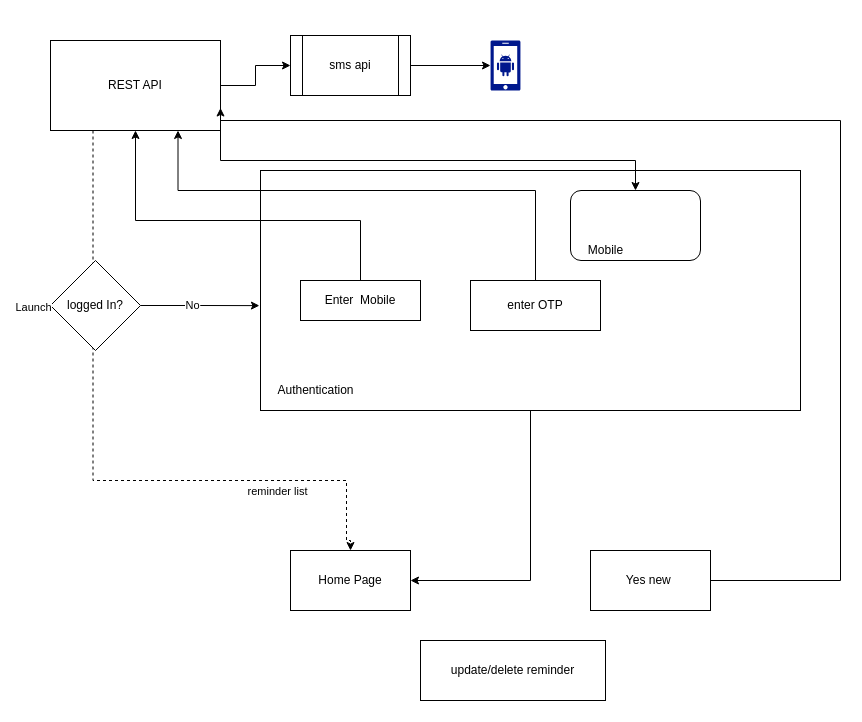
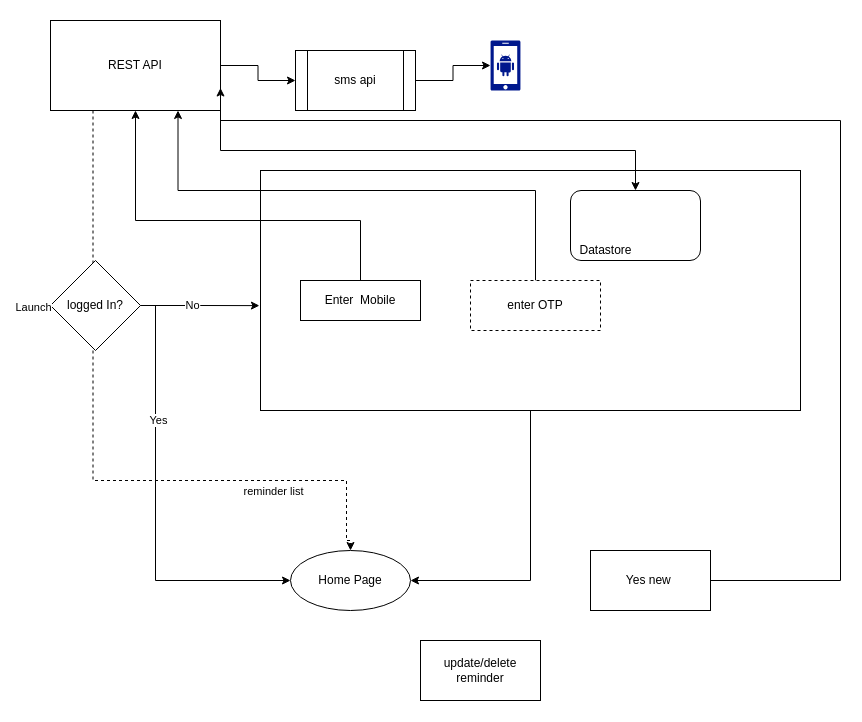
- <mxCell id="19" value="sms api" style="shape=process;whiteSpace=wrap;html=1;backgroundOutline=1;" vertex="1" parent="1"><mxGeometry x="290" y="35" width="120" height="60" as="geometry" /></mxCell>
+ <mxCell id="19" value="sms api" style="shape=process;whiteSpace=wrap;html=1;backgroundOutline=1;" vertex="1" parent="1"><mxGeometry x="295" y="50" width="120" height="60" as="geometry" /></mxCell>
- <mxCell id="8" value="REST API" style="rounded=0;whiteSpace=wrap;html=1;" vertex="1" parent="1"><mxGeometry x="50" y="40" width="170" height="90" as="geometry" /></mxCell>
+ <mxCell id="8" value="REST API" style="rounded=0;whiteSpace=wrap;html=1;" vertex="1" parent="1"><mxGeometry x="50" y="20" width="170" height="90" as="geometry" /></mxCell>
- <mxCell id="24" value="Mobile" style="text;html=1;align=center;verticalAlign=middle;resizable=0;points=[];autosize=1;strokeColor=none;fillColor=none;" vertex="1" parent="1"><mxGeometry x="570" y="240" width="70" height="20" as="geometry" /></mxCell>
+ <mxCell id="24" value="Datastore" style="text;html=1;align=center;verticalAlign=middle;resizable=0;points=[];autosize=1;strokeColor=none;fillColor=none;" vertex="1" parent="1"><mxGeometry x="570" y="240" width="70" height="20" as="geometry" /></mxCell>
- <mxCell id="22" value="enter OTP" style="rounded=0;whiteSpace=wrap;html=1;" vertex="1" parent="1"><mxGeometry x="470" y="280" width="130" height="50" as="geometry" /></mxCell>
+ <mxCell id="22" value="enter OTP" style="rounded=0;whiteSpace=wrap;html=1;dashed=1;" vertex="1" parent="1"><mxGeometry x="470" y="280" width="130" height="50" as="geometry" /></mxCell>
- <mxCell id="25" value="Authentication" style="text;html=1;align=center;verticalAlign=middle;resizable=0;points=[];autosize=1;strokeColor=none;fillColor=none;" vertex="1" parent="1"><mxGeometry x="270" y="380" width="90" height="20" as="geometry" /></mxCell>
+ <mxCell id="13" style="edgeStyle=orthogonalEdgeStyle;rounded=0;orthogonalLoop=1;jettySize=auto;html=1;entryX=0;entryY=0.5;entryDx=0;entryDy=0;" edge="1" parent="1" source="15" target="26"><mxGeometry relative="1" as="geometry"><mxPoint x="240" y="580" as="targetPoint" /><Array as="points"><mxPoint x="155" y="580" /></Array></mxGeometry></mxCell>
+ <mxCell id="14" value="Yes" style="edgeLabel;html=1;align=center;verticalAlign=middle;resizable=0;points=[];" vertex="1" connectable="0" parent="13"><mxGeometry x="-0.392" y="2" relative="1" as="geometry"><mxPoint as="offset" /></mxGeometry></mxCell>
- <mxCell id="26" value="Home Page" style="rounded=0;whiteSpace=wrap;html=1;" vertex="1" parent="1"><mxGeometry x="290" y="550" width="120" height="60" as="geometry" /></mxCell>
+ <mxCell id="26" value="Home Page" style="ellipse;whiteSpace=wrap;html=1;" vertex="1" parent="1"><mxGeometry x="290" y="550" width="120" height="60" as="geometry" /></mxCell>
- <mxCell id="29" value="update/delete reminder" style="rounded=0;whiteSpace=wrap;html=1;" vertex="1" parent="1"><mxGeometry x="420" y="640" width="185" height="60" as="geometry" /></mxCell>
+ <mxCell id="29" value="update/delete reminder" style="rounded=0;whiteSpace=wrap;html=1;" vertex="1" parent="1"><mxGeometry x="420" y="640" width="120" height="60" as="geometry" /></mxCell>
